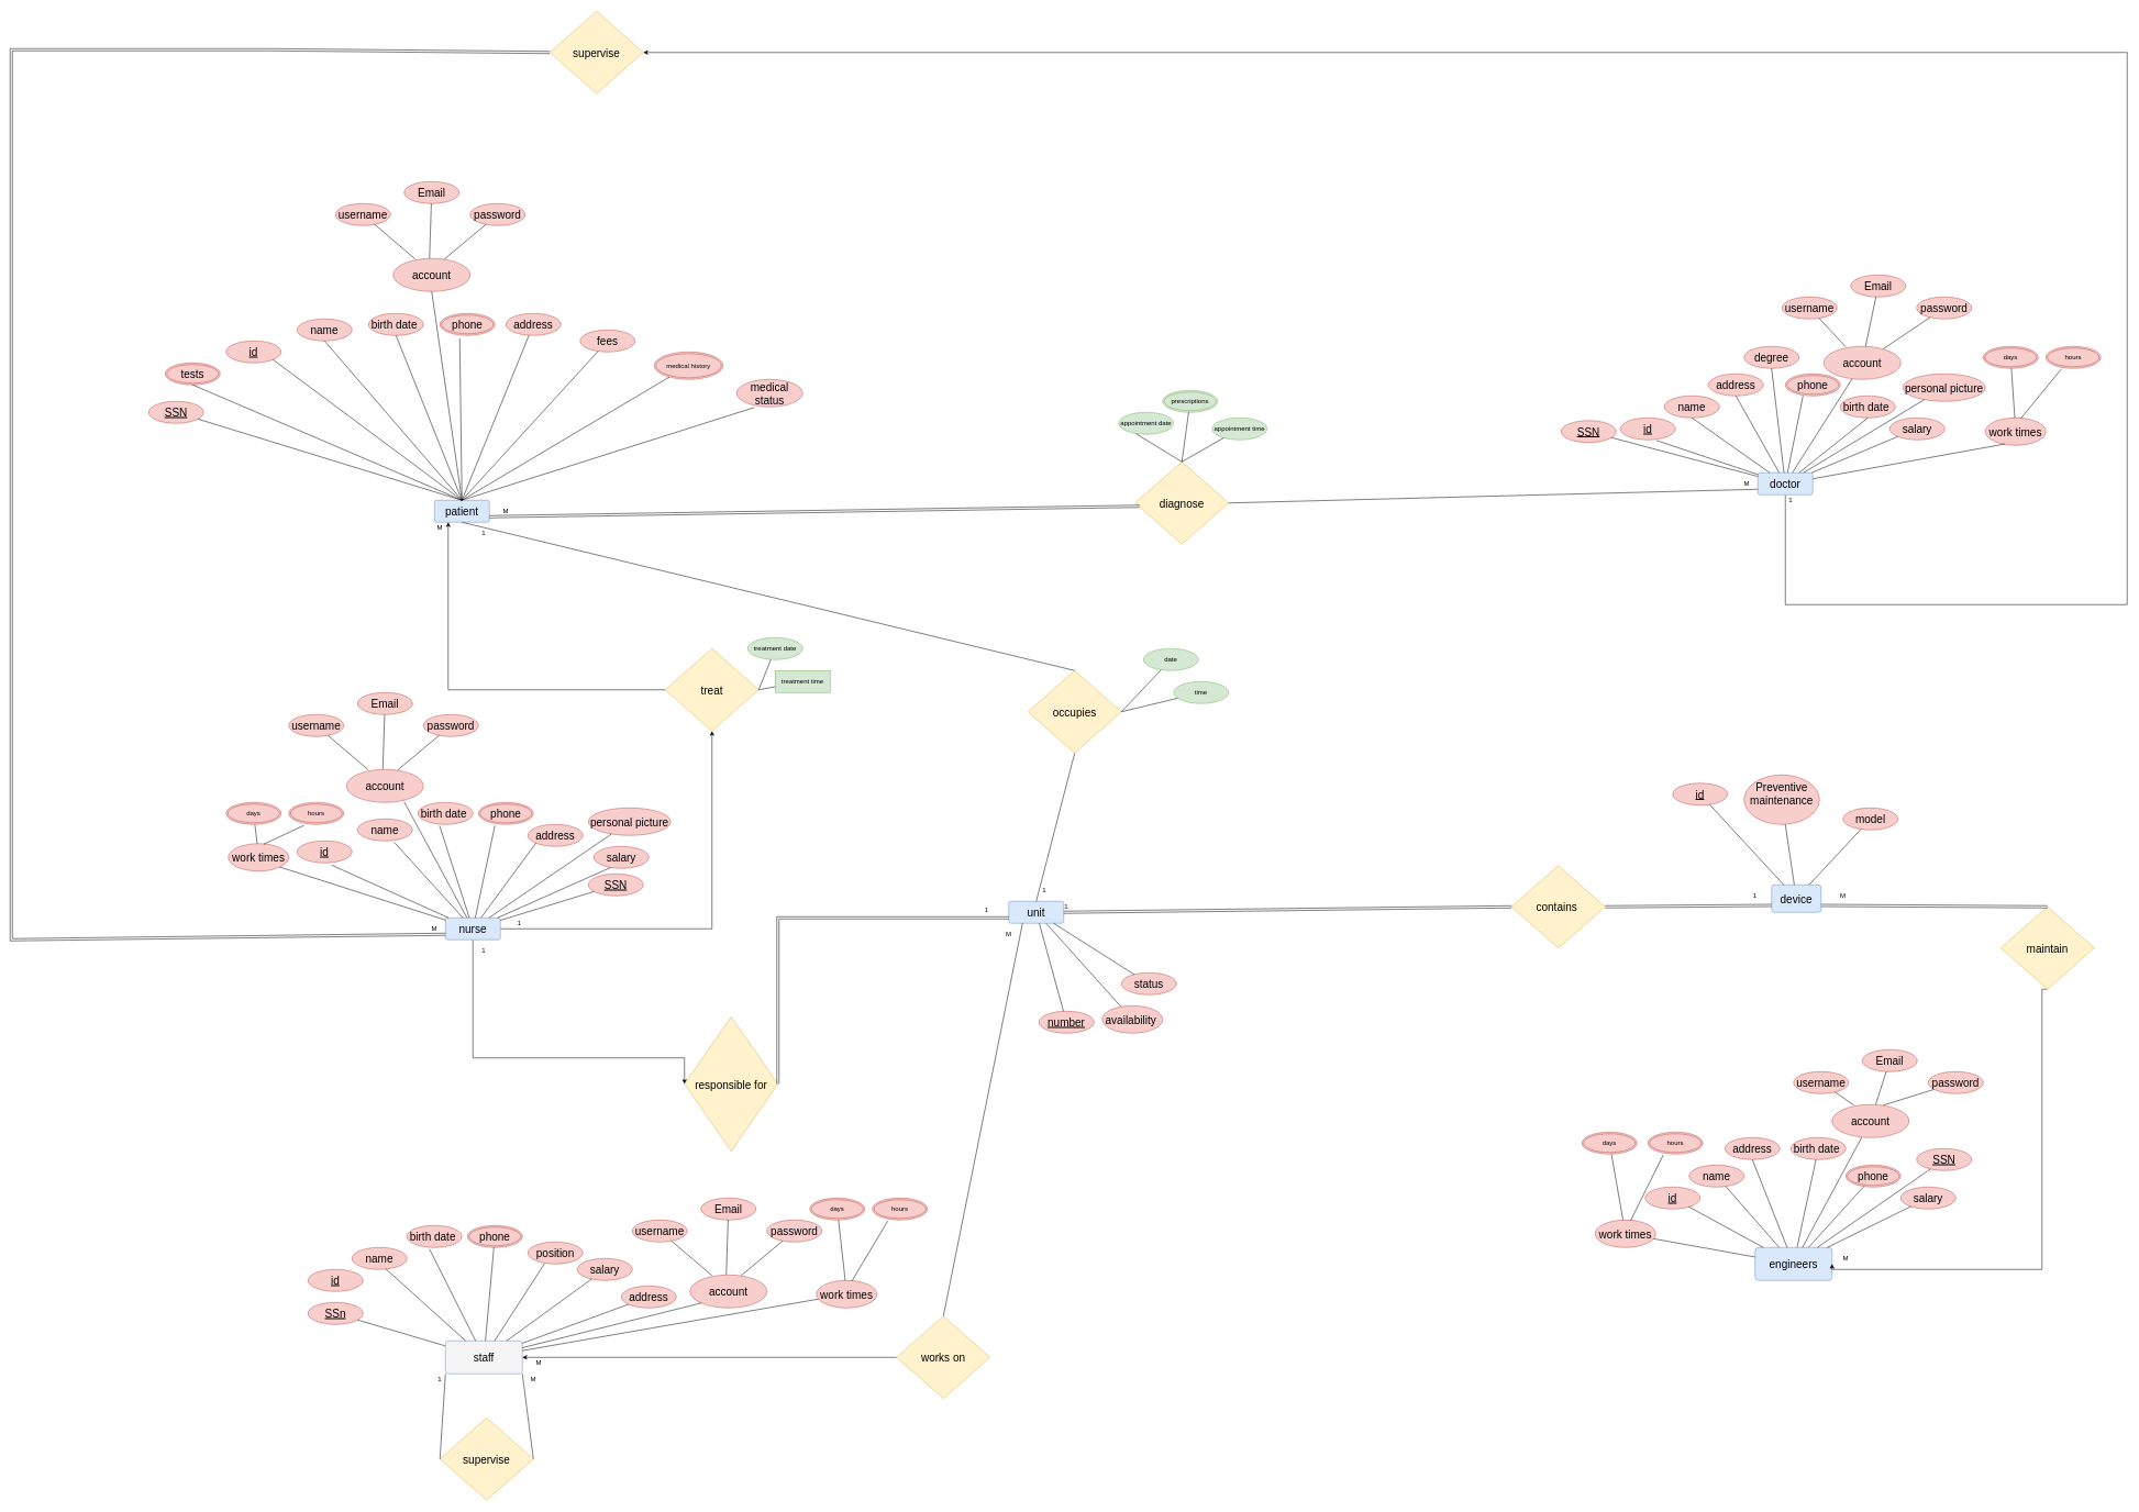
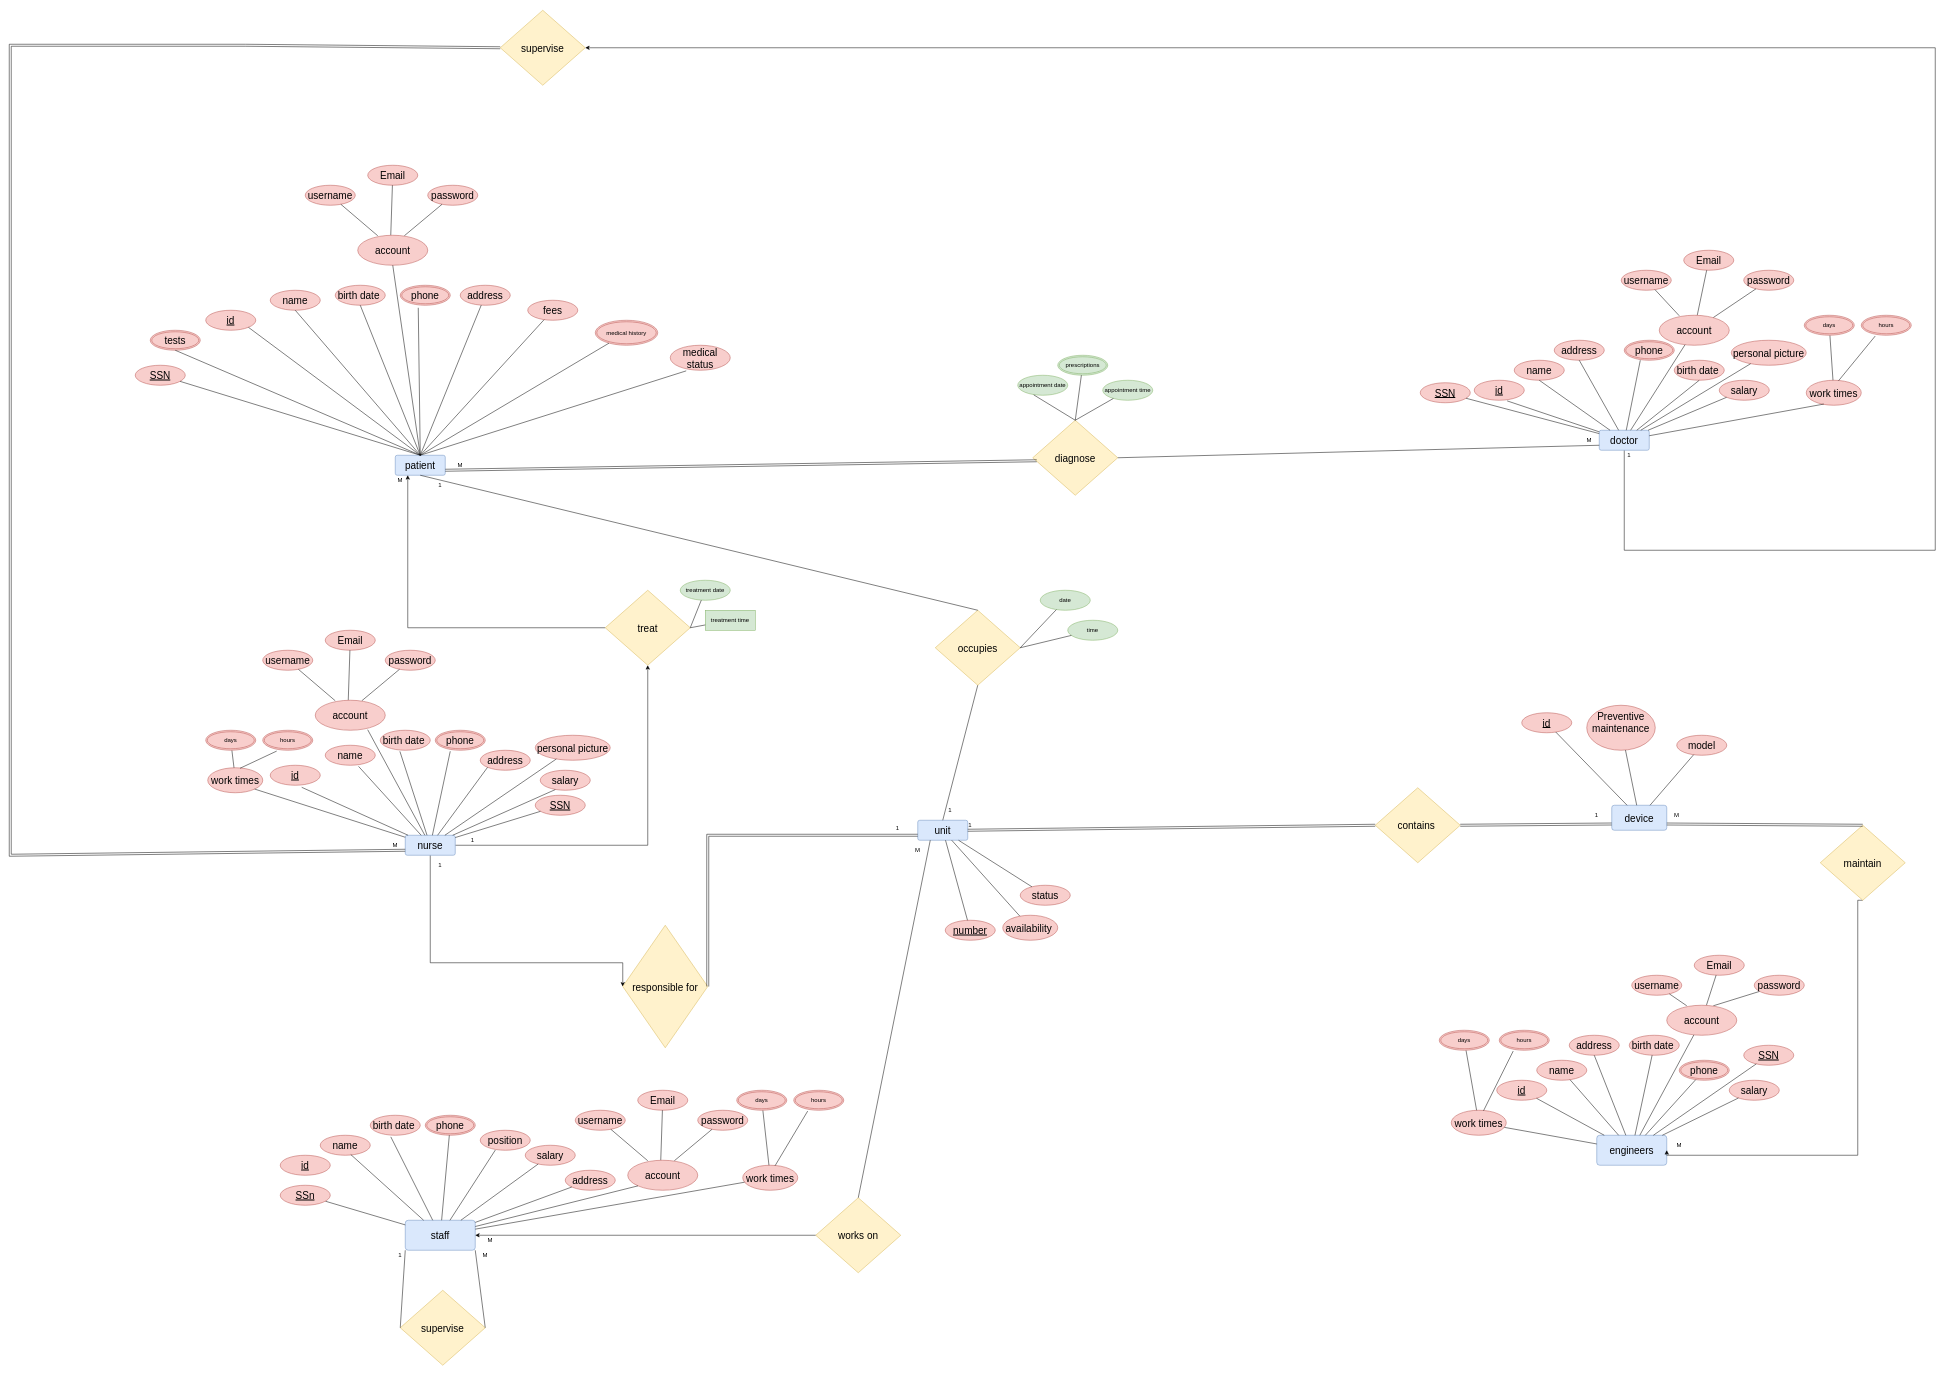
- <mxCell id="33" value="&lt;font style=&quot;font-size: 20px&quot;&gt;degree&lt;br&gt;&lt;/font&gt;" style="ellipse;whiteSpace=wrap;html=1;align=center;fillColor=#f8cecc;strokeColor=#b85450;" parent="1" vertex="1"><mxGeometry x="3173" y="630" width="100" height="40" as="geometry" /></mxCell>
- <mxCell id="82" value="" style="endArrow=none;html=1;entryX=0.5;entryY=1;entryDx=0;entryDy=0;" parent="1" source="4" target="33" edge="1"><mxGeometry width="50" height="50" relative="1" as="geometry"><mxPoint x="3098" y="770" as="sourcePoint" /><mxPoint x="3148" y="720" as="targetPoint" /></mxGeometry></mxCell>
- <mxCell id="2" value="&lt;font style=&quot;font-size: 20px&quot;&gt;device&lt;br&gt;&lt;/font&gt;" style="rounded=1;arcSize=10;whiteSpace=wrap;html=1;align=center;fillColor=#dae8fc;strokeColor=#6c8ebf;" parent="1" vertex="1"><mxGeometry x="3223" y="1610" width="90" height="50" as="geometry" /></mxCell>
+ <mxCell id="2" value="&lt;font style=&quot;font-size: 20px&quot;&gt;device&lt;br&gt;&lt;/font&gt;" style="rounded=1;arcSize=10;whiteSpace=wrap;html=1;align=center;fillColor=#dae8fc;strokeColor=#6c8ebf;" parent="1" vertex="1"><mxGeometry x="3223" y="1610" width="110" height="50" as="geometry" /></mxCell>
- <mxCell id="13" value="&lt;font style=&quot;font-size: 20px&quot;&gt;staff&lt;br&gt;&lt;/font&gt;" style="rounded=1;arcSize=10;whiteSpace=wrap;html=1;align=center;fillColor=#f5f5f5;strokeColor=#6c8ebf;" parent="1" vertex="1"><mxGeometry x="810" y="2440" width="140" height="60" as="geometry" /></mxCell>
+ <mxCell id="13" value="&lt;font style=&quot;font-size: 20px&quot;&gt;staff&lt;br&gt;&lt;/font&gt;" style="rounded=1;arcSize=10;whiteSpace=wrap;html=1;align=center;fillColor=#dae8fc;strokeColor=#6c8ebf;" parent="1" vertex="1"><mxGeometry x="810" y="2440" width="140" height="60" as="geometry" /></mxCell>
